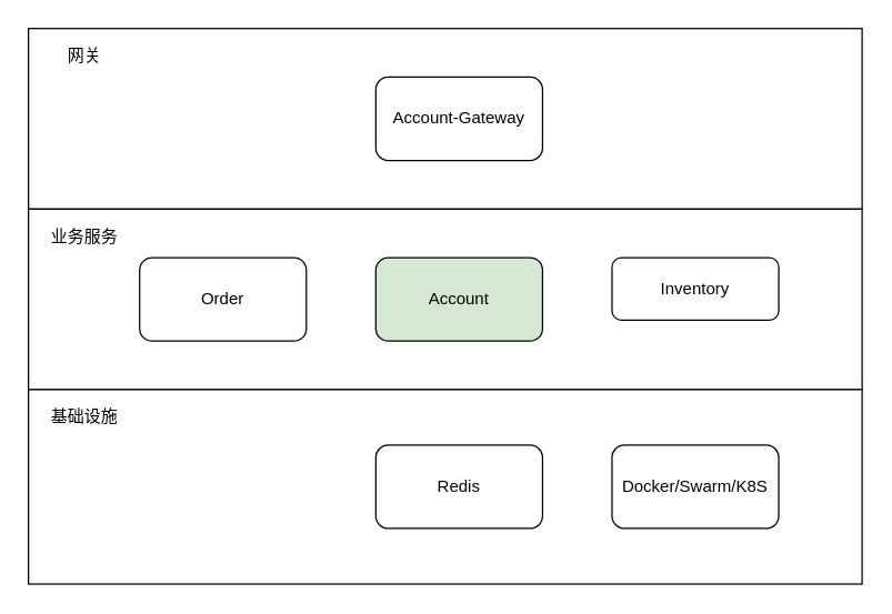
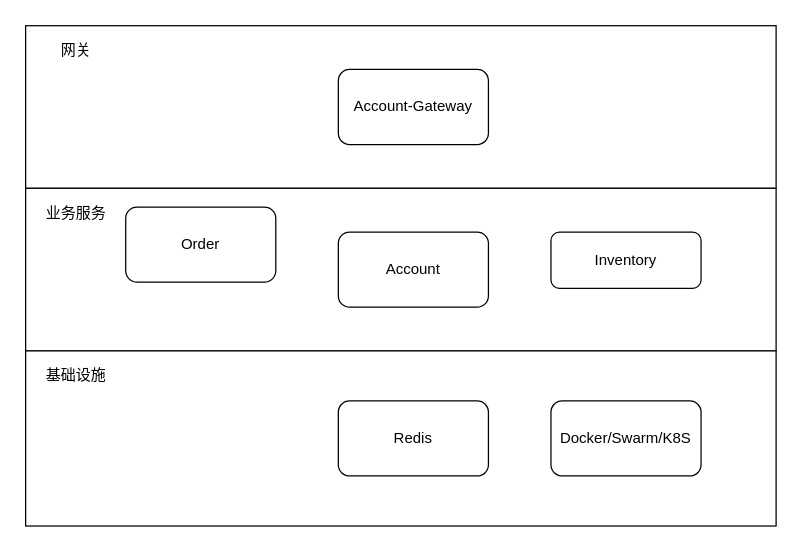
- <mxCell id="8" value="Order" style="whiteSpace=wrap;html=1;rounded=1;" parent="1" vertex="1"><mxGeometry x="100" y="185" width="120" height="60" as="geometry" /></mxCell>
+ <mxCell id="8" value="Order" style="whiteSpace=wrap;html=1;rounded=1;" parent="1" vertex="1"><mxGeometry x="100" y="165" width="120" height="60" as="geometry" /></mxCell>
- <mxCell id="9" value="Account" style="whiteSpace=wrap;html=1;rounded=1;fillColor=#d5e8d4;" parent="1" vertex="1"><mxGeometry x="270" y="185" width="120" height="60" as="geometry" /></mxCell>
+ <mxCell id="9" value="Account" style="whiteSpace=wrap;html=1;rounded=1;" parent="1" vertex="1"><mxGeometry x="270" y="185" width="120" height="60" as="geometry" /></mxCell>
